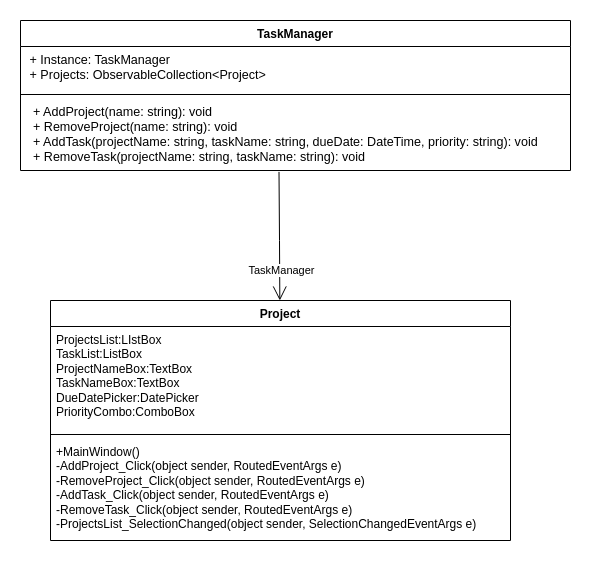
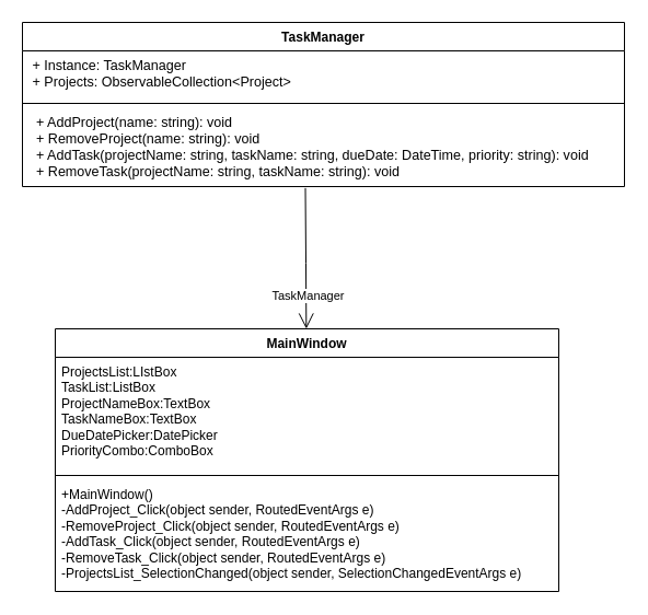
- <mxCell id="6" value="Project" style="swimlane;fontStyle=1;align=center;verticalAlign=top;childLayout=stackLayout;horizontal=1;startSize=26;horizontalStack=0;resizeParent=1;resizeParentMax=0;resizeLast=0;collapsible=1;marginBottom=0;whiteSpace=wrap;html=1;" vertex="1" parent="1"><mxGeometry x="50" y="300" width="460" height="240" as="geometry" /></mxCell>
+ <mxCell id="6" value="MainWindow" style="swimlane;fontStyle=1;align=center;verticalAlign=top;childLayout=stackLayout;horizontal=1;startSize=26;horizontalStack=0;resizeParent=1;resizeParentMax=0;resizeLast=0;collapsible=1;marginBottom=0;whiteSpace=wrap;html=1;" vertex="1" parent="1"><mxGeometry x="50" y="300" width="460" height="240" as="geometry" /></mxCell>
